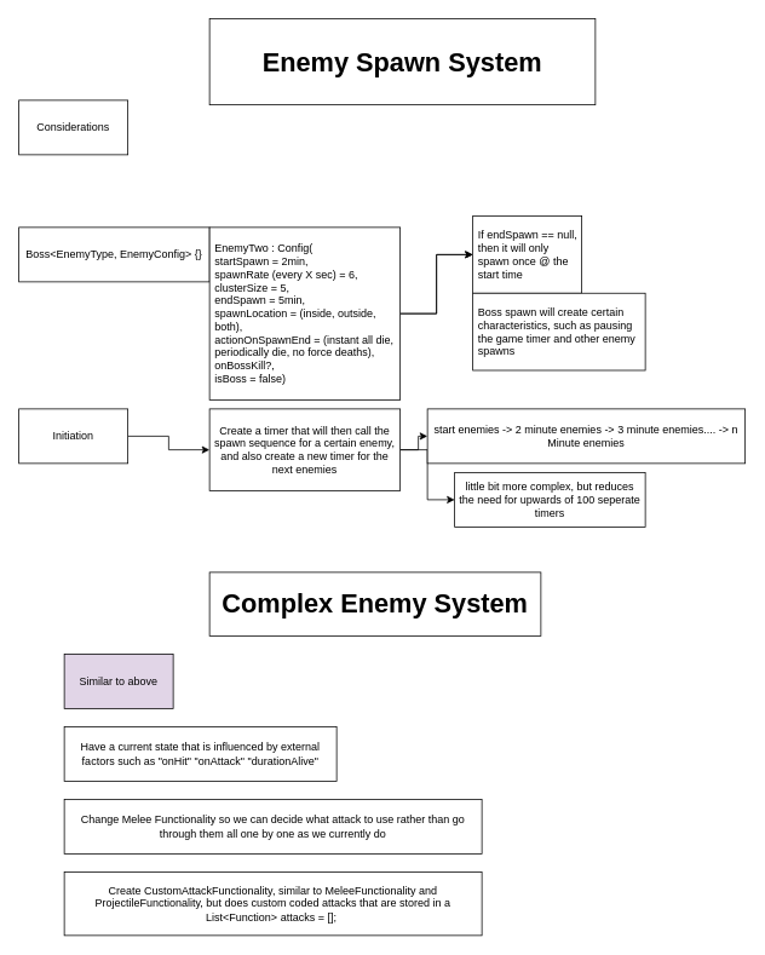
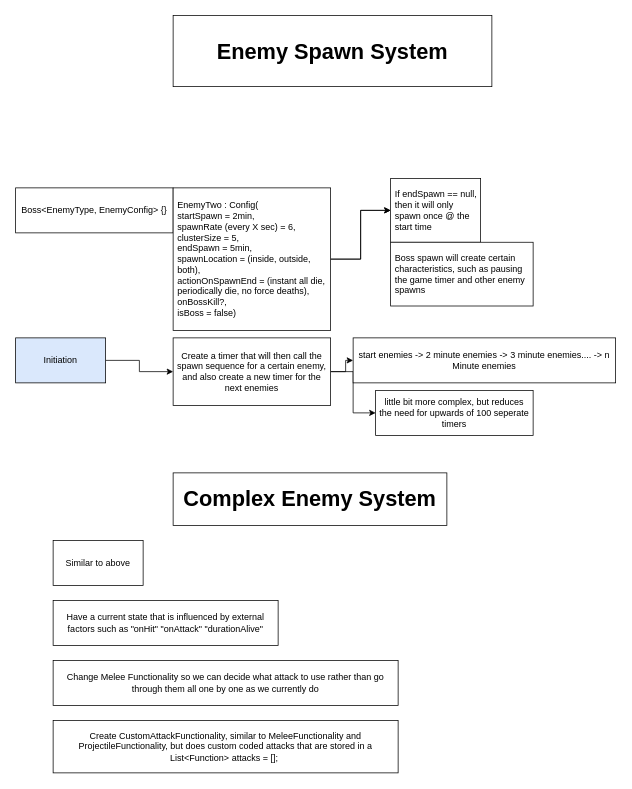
- <mxCell id="3" value="Considerations" style="rounded=0;whiteSpace=wrap;html=1;" parent="1" vertex="1"><mxGeometry x="20" y="110" width="120" height="60" as="geometry" /></mxCell>
- <mxCell id="10" value="Initiation" style="rounded=0;whiteSpace=wrap;html=1;" parent="1" vertex="1"><mxGeometry x="20" y="450" width="120" height="60" as="geometry" /></mxCell>
+ <mxCell id="10" value="Initiation" style="rounded=0;whiteSpace=wrap;html=1;fillColor=#dae8fc;" parent="1" vertex="1"><mxGeometry x="20" y="450" width="120" height="60" as="geometry" /></mxCell>
- <mxCell id="18" value="Similar to above" style="rounded=0;whiteSpace=wrap;html=1;fillColor=#e1d5e7;" parent="1" vertex="1"><mxGeometry x="70" y="720" width="120" height="60" as="geometry" /></mxCell>
+ <mxCell id="18" value="Similar to above" style="rounded=0;whiteSpace=wrap;html=1;" parent="1" vertex="1"><mxGeometry x="70" y="720" width="120" height="60" as="geometry" /></mxCell>
